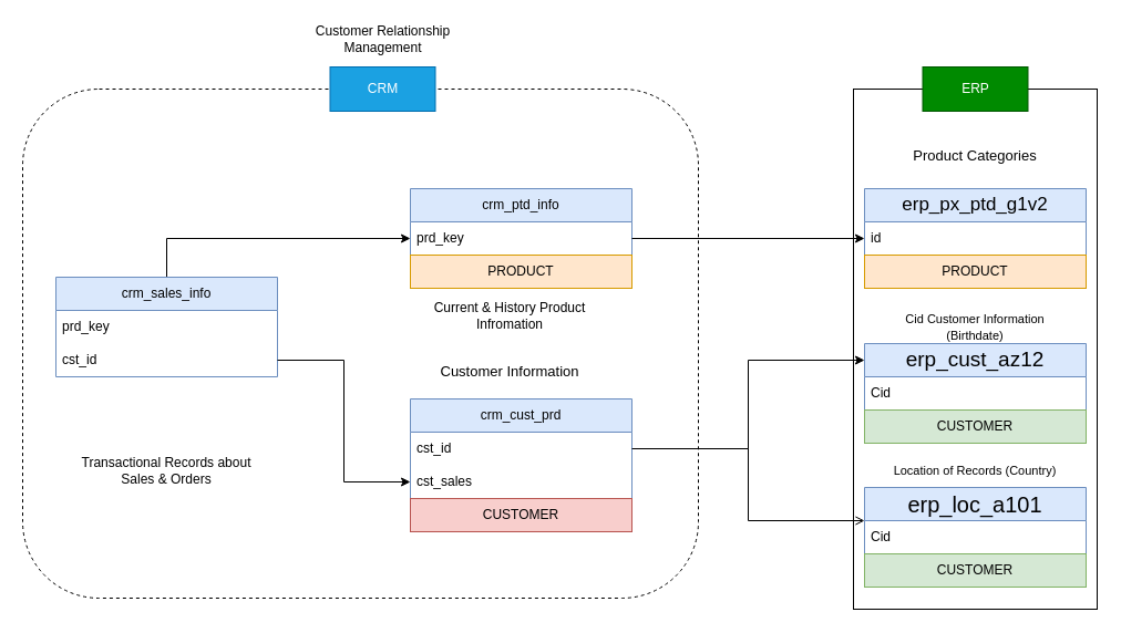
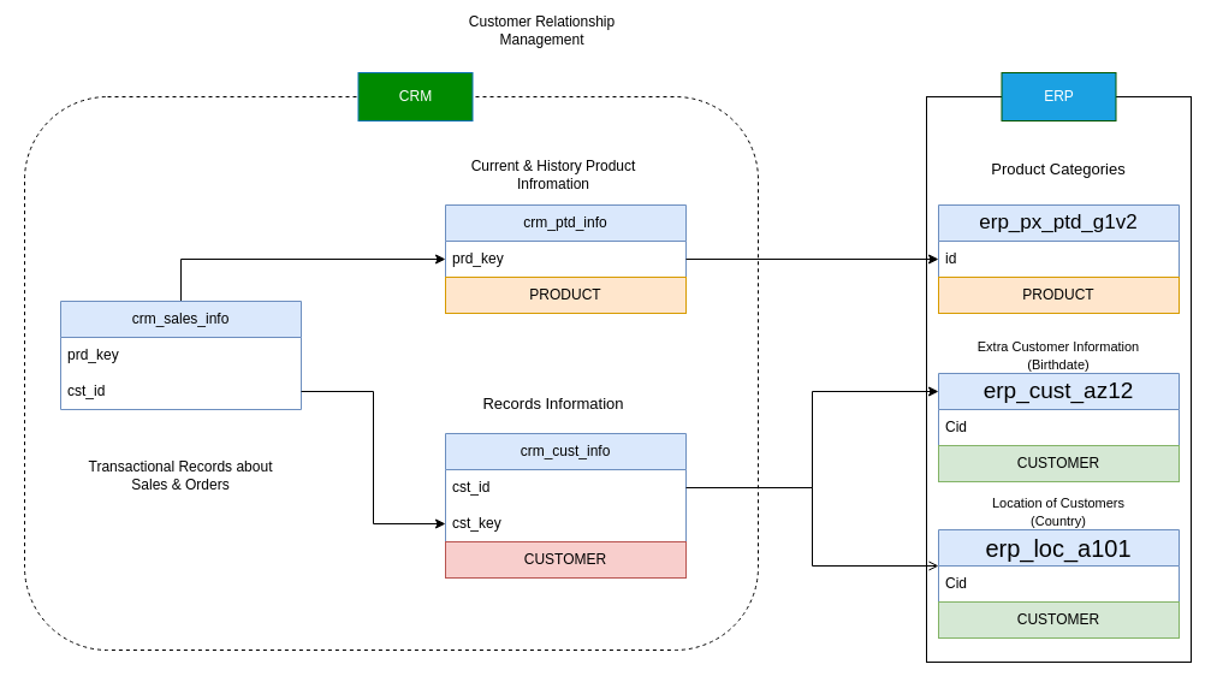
- <mxCell id="37" value="&lt;font&gt;Customer Relationship Management&lt;/font&gt;" style="text;html=1;align=center;verticalAlign=middle;whiteSpace=wrap;rounded=0;" vertex="1" parent="1"><mxGeometry x="251.5" y="20" width="187" height="30" as="geometry" /></mxCell>
+ <mxCell id="37" value="&lt;font&gt;Customer Relationship Management&lt;/font&gt;" style="text;html=1;align=center;verticalAlign=middle;whiteSpace=wrap;rounded=0;" vertex="1" parent="1"><mxGeometry x="356.5" y="10" width="187" height="30" as="geometry" /></mxCell>
- <mxCell id="17" value="CRM" style="rounded=0;whiteSpace=wrap;html=1;fillColor=#1ba1e2;fontColor=#ffffff;strokeColor=#006EAF;" vertex="1" parent="1"><mxGeometry x="297.5" y="60" width="95" height="40" as="geometry" /></mxCell>
+ <mxCell id="17" value="CRM" style="rounded=0;whiteSpace=wrap;html=1;fillColor=#008a00;fontColor=#ffffff;strokeColor=#006EAF;" vertex="1" parent="1"><mxGeometry x="297.5" y="60" width="95" height="40" as="geometry" /></mxCell>
- <mxCell id="36" value="ERP" style="rounded=0;whiteSpace=wrap;html=1;fillColor=#008a00;fontColor=#ffffff;strokeColor=#005700;" vertex="1" parent="1"><mxGeometry x="832.5" y="60" width="95" height="40" as="geometry" /></mxCell>
+ <mxCell id="36" value="ERP" style="rounded=0;whiteSpace=wrap;html=1;fillColor=#1ba1e2;fontColor=#ffffff;strokeColor=#005700;" vertex="1" parent="1"><mxGeometry x="832.5" y="60" width="95" height="40" as="geometry" /></mxCell>
- <mxCell id="20" value="&lt;font&gt;Current &amp;amp; History Product Infromation&lt;/font&gt;" style="text;html=1;align=center;verticalAlign=middle;whiteSpace=wrap;rounded=0;" vertex="1" parent="1"><mxGeometry x="380" y="270" width="160" height="30" as="geometry" /></mxCell>
+ <mxCell id="20" value="&lt;font&gt;Current &amp;amp; History Product Infromation&lt;/font&gt;" style="text;html=1;align=center;verticalAlign=middle;whiteSpace=wrap;rounded=0;" vertex="1" parent="1"><mxGeometry x="380" y="130" width="160" height="30" as="geometry" /></mxCell>
- <mxCell id="32" value="&lt;font style=&quot;font-size: 11px;&quot;&gt;Cid Customer Information (Birthdate)&lt;/font&gt;" style="text;html=1;align=center;verticalAlign=middle;whiteSpace=wrap;rounded=0;" vertex="1" parent="1"><mxGeometry x="800" y="280" width="160" height="30" as="geometry" /></mxCell>
+ <mxCell id="32" value="&lt;font style=&quot;font-size: 11px;&quot;&gt;Extra Customer Information (Birthdate)&lt;/font&gt;" style="text;html=1;align=center;verticalAlign=middle;whiteSpace=wrap;rounded=0;" vertex="1" parent="1"><mxGeometry x="800" y="280" width="160" height="30" as="geometry" /></mxCell>
- <mxCell id="21" value="&lt;font style=&quot;font-size: 13px;&quot;&gt;Customer Information&lt;/font&gt;" style="text;html=1;align=center;verticalAlign=middle;whiteSpace=wrap;rounded=0;" vertex="1" parent="1"><mxGeometry x="380" y="320" width="160" height="30" as="geometry" /></mxCell>
+ <mxCell id="21" value="&lt;font style=&quot;font-size: 13px;&quot;&gt;Records Information&lt;/font&gt;" style="text;html=1;align=center;verticalAlign=middle;whiteSpace=wrap;rounded=0;" vertex="1" parent="1"><mxGeometry x="380" y="320" width="160" height="30" as="geometry" /></mxCell>
- <mxCell id="4" value="crm_cust_prd" style="swimlane;fontStyle=0;childLayout=stackLayout;horizontal=1;startSize=30;horizontalStack=0;resizeParent=1;resizeParentMax=0;resizeLast=0;collapsible=1;marginBottom=0;whiteSpace=wrap;html=1;fillColor=#dae8fc;strokeColor=#6c8ebf;" parent="1" vertex="1"><mxGeometry x="370" y="360" width="200" height="90" as="geometry" /></mxCell>
+ <mxCell id="4" value="crm_cust_info" style="swimlane;fontStyle=0;childLayout=stackLayout;horizontal=1;startSize=30;horizontalStack=0;resizeParent=1;resizeParentMax=0;resizeLast=0;collapsible=1;marginBottom=0;whiteSpace=wrap;html=1;fillColor=#dae8fc;strokeColor=#6c8ebf;" parent="1" vertex="1"><mxGeometry x="370" y="360" width="200" height="90" as="geometry" /></mxCell>
- <mxCell id="19" value="&lt;font&gt;Transactional Records about Sales &amp;amp; Orders&lt;/font&gt;" style="text;html=1;align=center;verticalAlign=middle;whiteSpace=wrap;rounded=0;" vertex="1" parent="1"><mxGeometry x="70" y="410" width="160" height="30" as="geometry" /></mxCell>
+ <mxCell id="19" value="&lt;font&gt;Transactional Records about Sales &amp;amp; Orders&lt;/font&gt;" style="text;html=1;align=center;verticalAlign=middle;whiteSpace=wrap;rounded=0;" vertex="1" parent="1"><mxGeometry x="70" y="380" width="160" height="30" as="geometry" /></mxCell>
- <mxCell id="33" value="&lt;font style=&quot;font-size: 11px;&quot;&gt;Location of Records (Country)&lt;/font&gt;" style="text;html=1;align=center;verticalAlign=middle;whiteSpace=wrap;rounded=0;" vertex="1" parent="1"><mxGeometry x="800" y="410" width="160" height="30" as="geometry" /></mxCell>
+ <mxCell id="33" value="&lt;font style=&quot;font-size: 11px;&quot;&gt;Location of Customers (Country)&lt;/font&gt;" style="text;html=1;align=center;verticalAlign=middle;whiteSpace=wrap;rounded=0;" vertex="1" parent="1"><mxGeometry x="800" y="410" width="160" height="30" as="geometry" /></mxCell>
- <mxCell id="6" value="cst_sales" style="text;strokeColor=none;fillColor=none;align=left;verticalAlign=middle;spacingLeft=4;spacingRight=4;overflow=hidden;points=[[0,0.5],[1,0.5]];portConstraint=eastwest;rotatable=0;whiteSpace=wrap;html=1;" parent="4" vertex="1"><mxGeometry y="60" width="200" height="30" as="geometry" /></mxCell>
+ <mxCell id="6" value="cst_key" style="text;strokeColor=none;fillColor=none;align=left;verticalAlign=middle;spacingLeft=4;spacingRight=4;overflow=hidden;points=[[0,0.5],[1,0.5]];portConstraint=eastwest;rotatable=0;whiteSpace=wrap;html=1;" parent="4" vertex="1"><mxGeometry y="60" width="200" height="30" as="geometry" /></mxCell>
